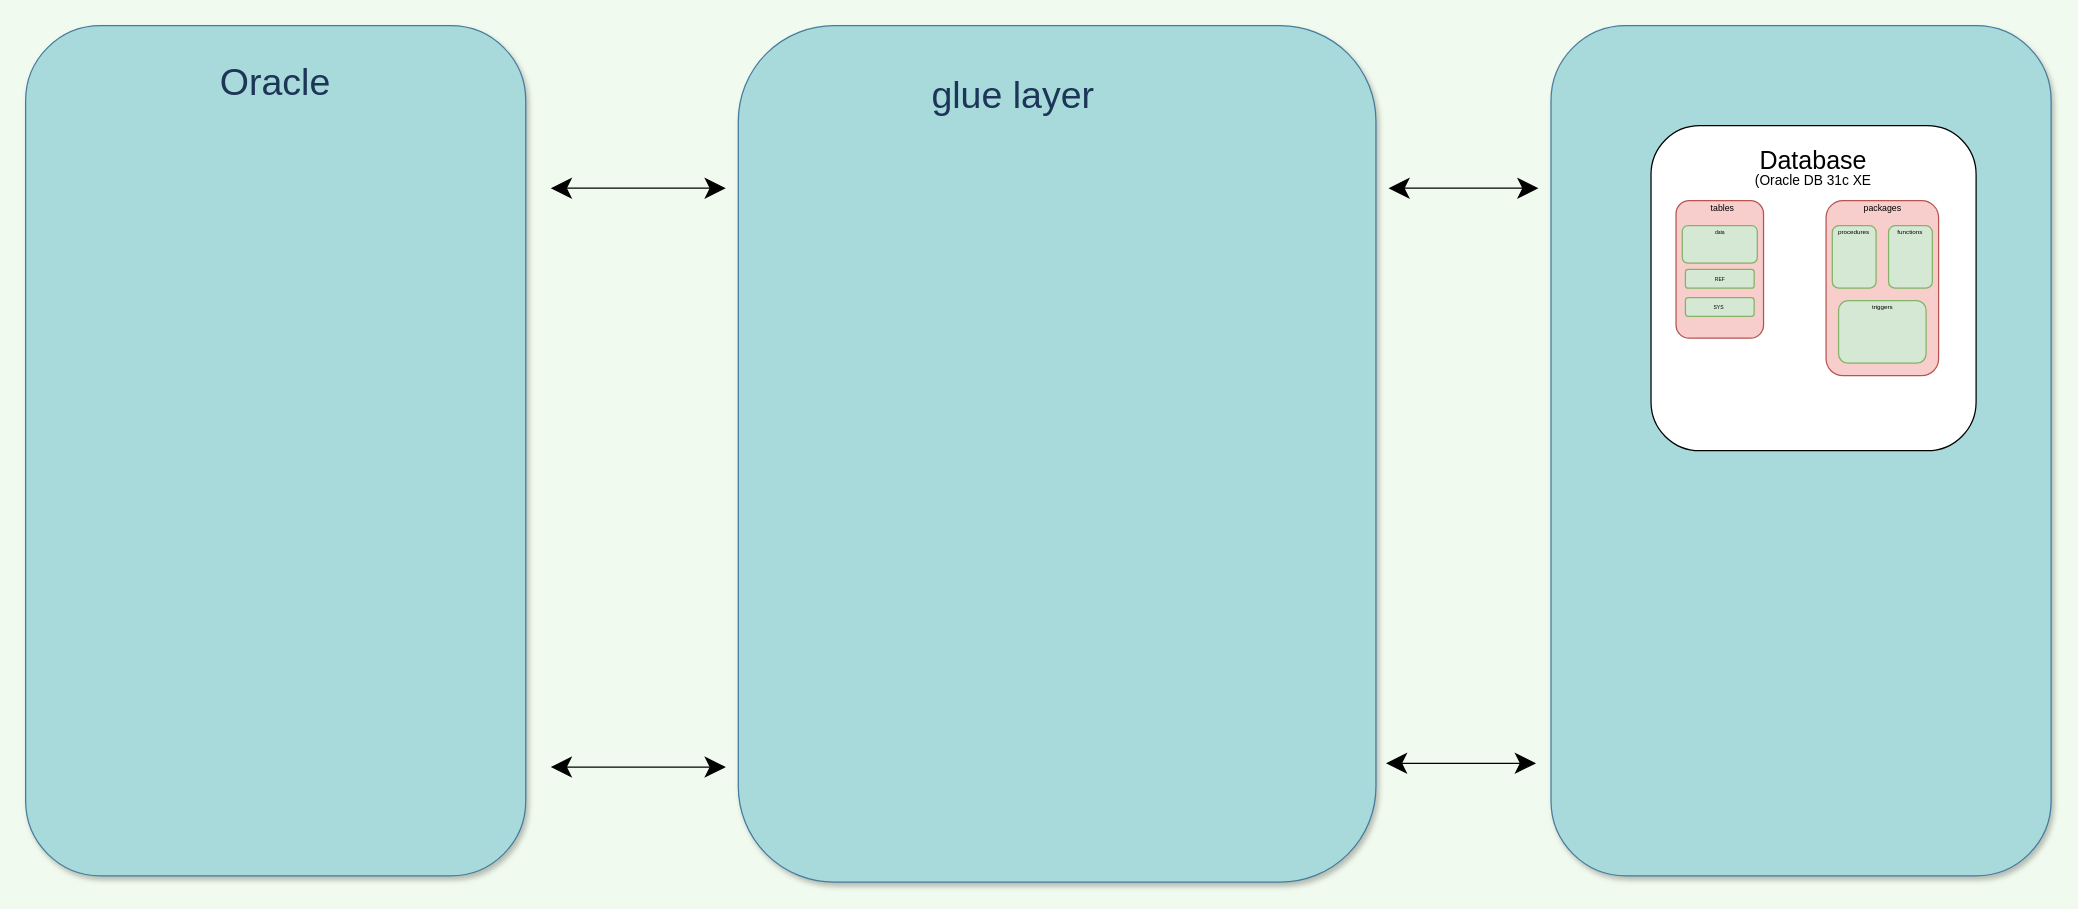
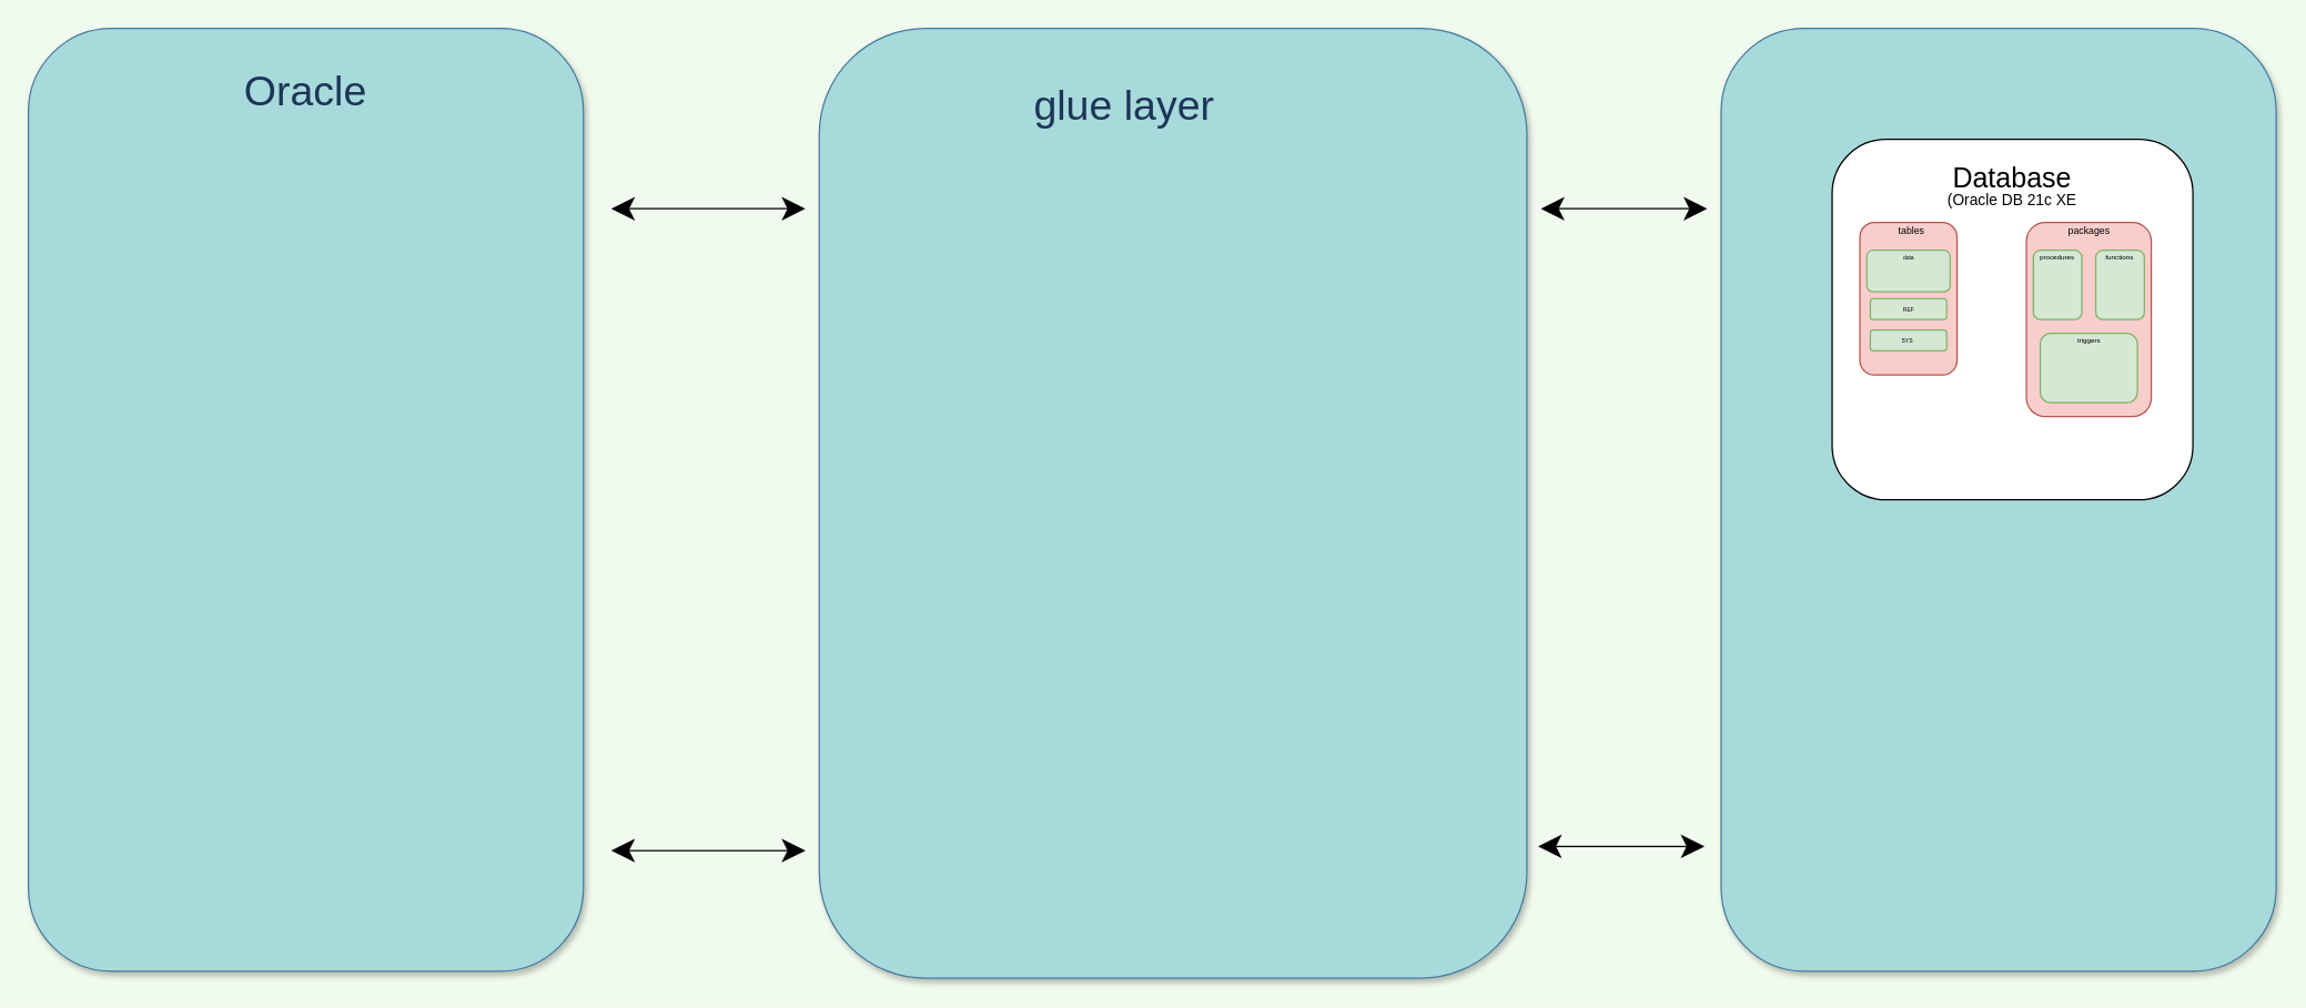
- <mxCell id="9" value="&lt;font style=&quot;font-size: 11px;&quot;&gt;(Oracle DB 31c XE&lt;/font&gt;" style="text;html=1;strokeColor=none;fillColor=none;align=center;verticalAlign=middle;whiteSpace=wrap;rounded=0;fontSize=39;" vertex="1" parent="1"><mxGeometry x="1400" y="130" width="100" height="10" as="geometry" /></mxCell>
+ <mxCell id="9" value="&lt;font style=&quot;font-size: 11px;&quot;&gt;(Oracle DB 21c XE&lt;/font&gt;" style="text;html=1;strokeColor=none;fillColor=none;align=center;verticalAlign=middle;whiteSpace=wrap;rounded=0;fontSize=39;" vertex="1" parent="1"><mxGeometry x="1400" y="130" width="100" height="10" as="geometry" /></mxCell>
